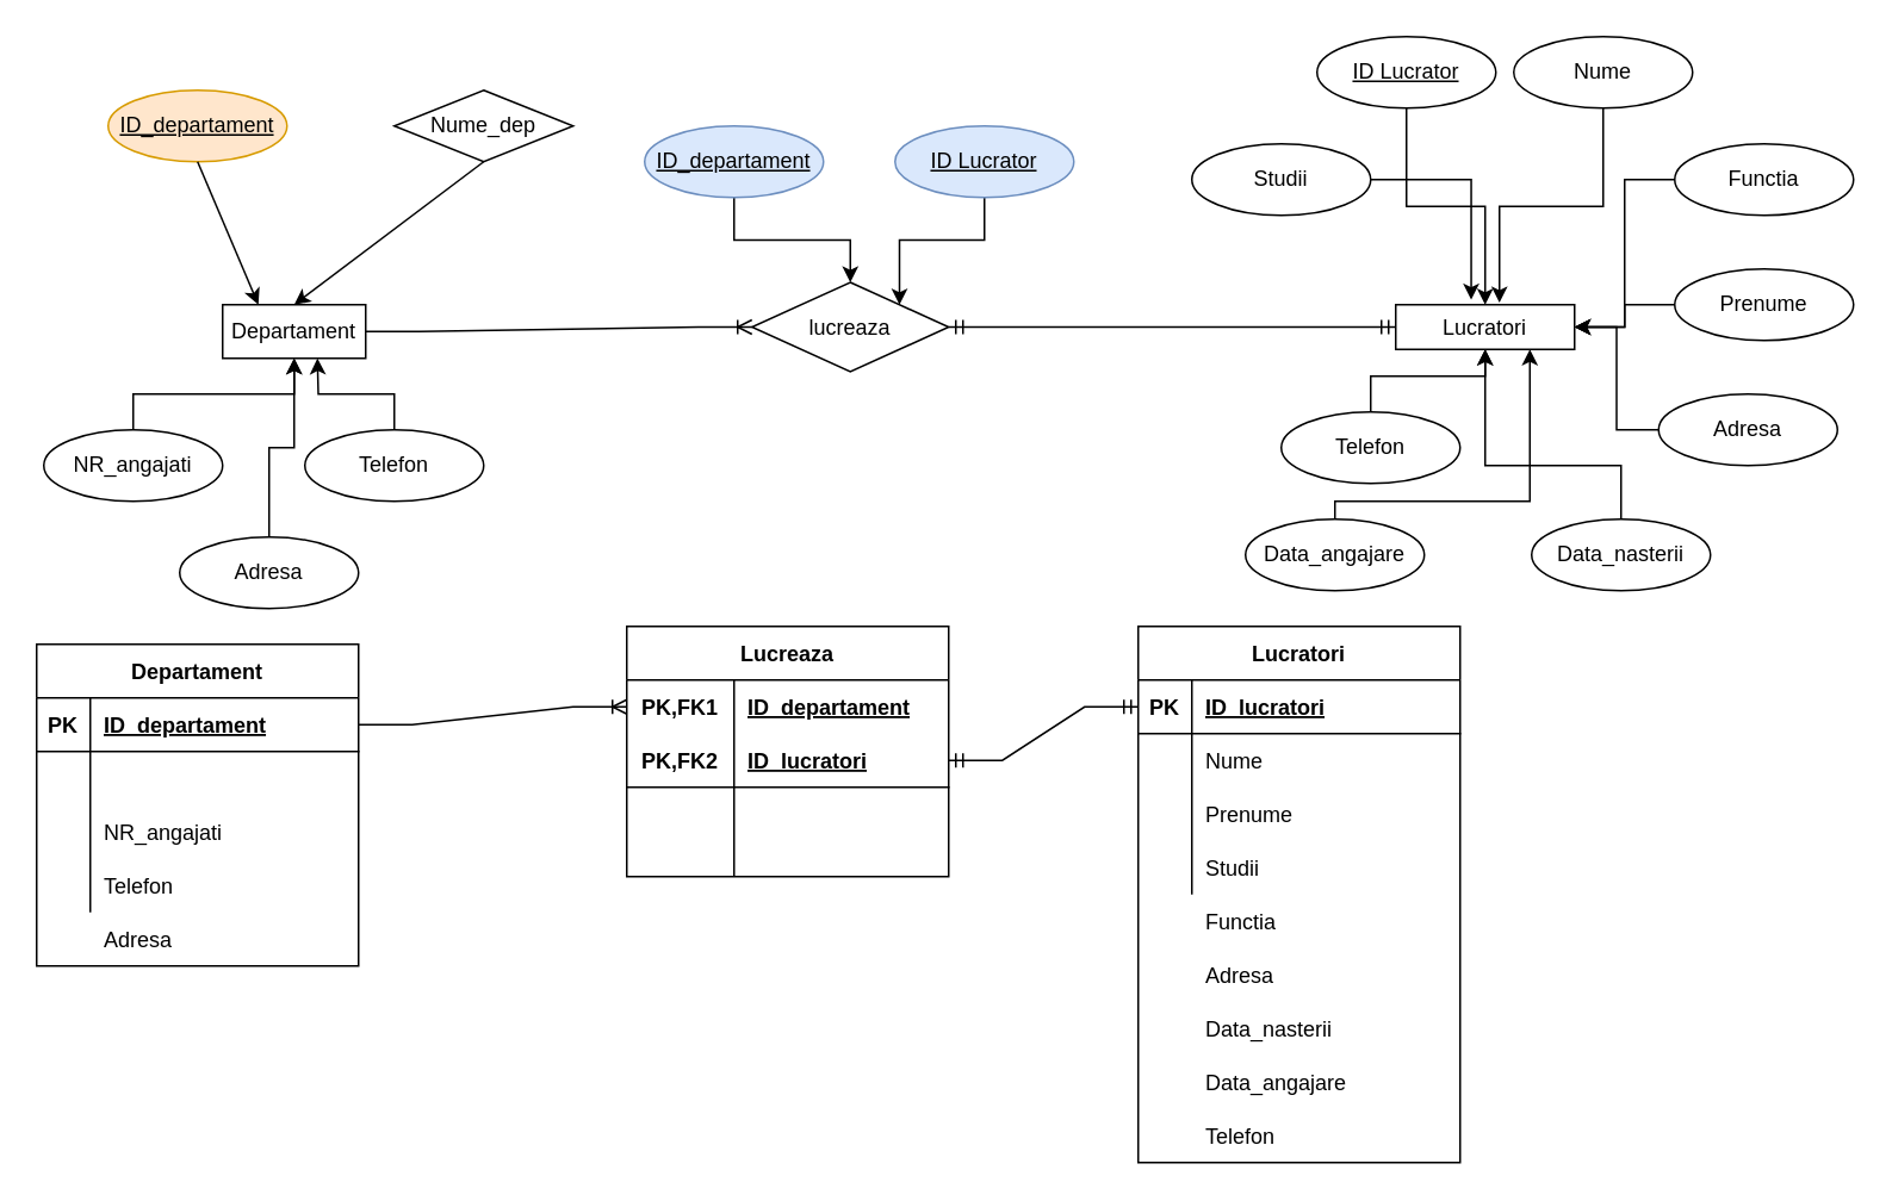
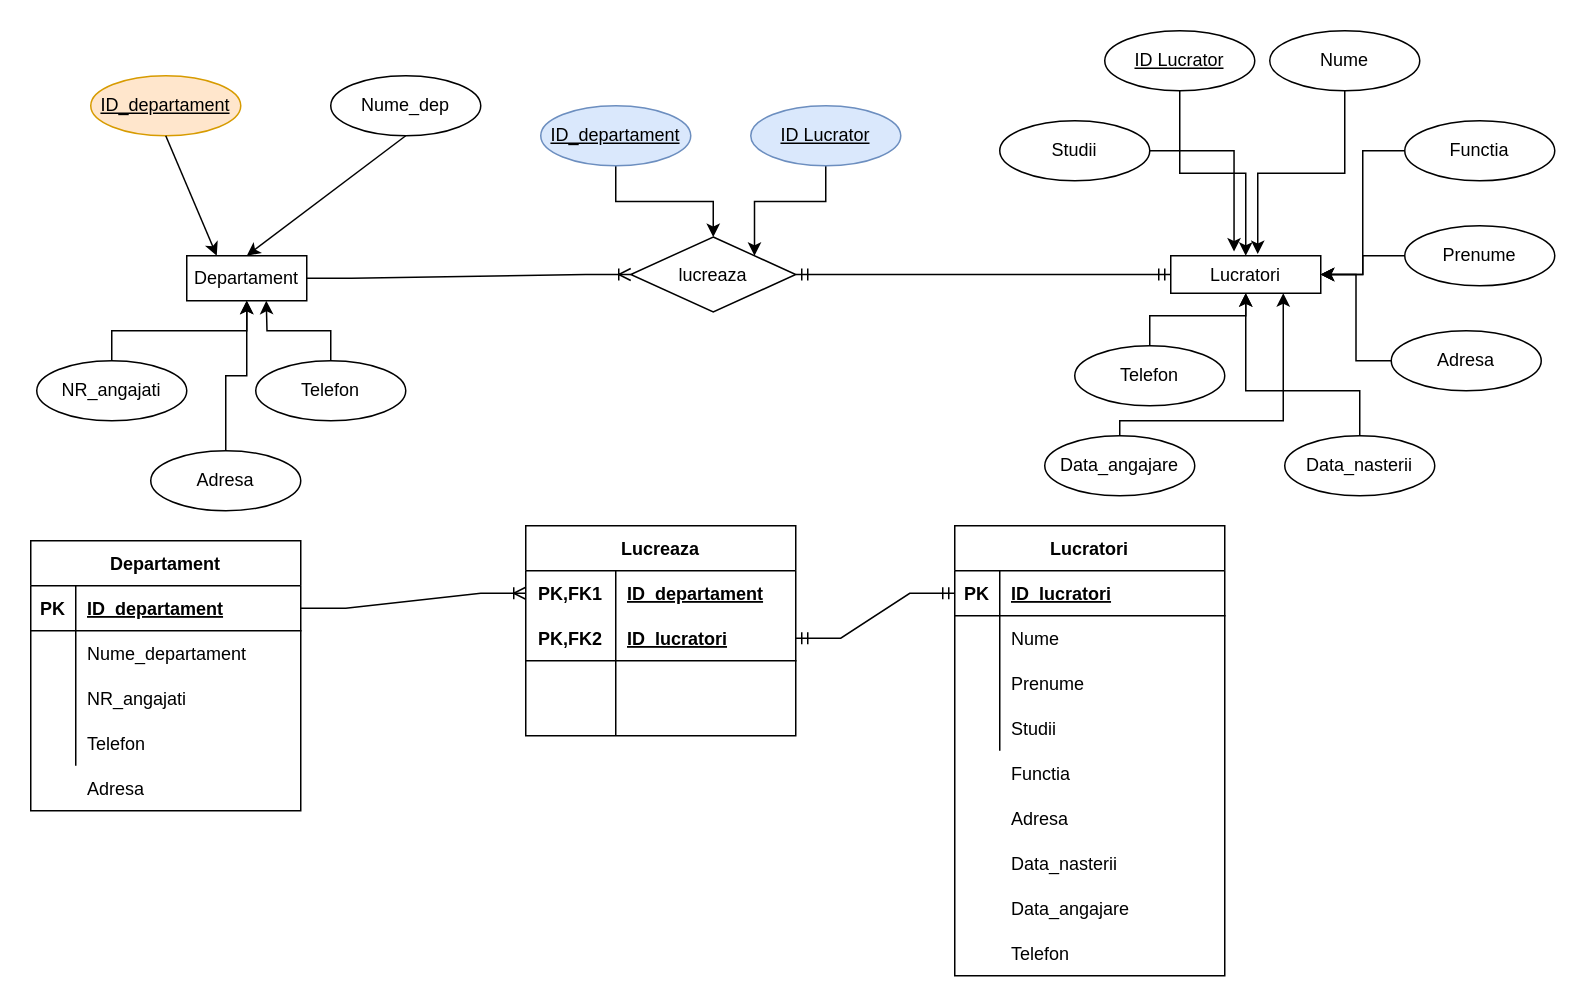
- <mxCell id="8" value="Nume_dep" style="rhombus;whiteSpace=wrap;html=1;align=center;" vertex="1" parent="1"><mxGeometry x="220" y="50" width="100" height="40" as="geometry" /></mxCell>
+ <mxCell id="8" value="Nume_dep" style="ellipse;whiteSpace=wrap;html=1;align=center;" vertex="1" parent="1"><mxGeometry x="220" y="50" width="100" height="40" as="geometry" /></mxCell>
+ <mxCell id="45" value="Nume_departament" style="shape=partialRectangle;connectable=0;fillColor=none;top=0;left=0;bottom=0;right=0;align=left;spacingLeft=6;overflow=hidden;" vertex="1" parent="43"><mxGeometry x="30" width="150" height="30" as="geometry"><mxRectangle width="150" height="30" as="alternateBounds" /></mxGeometry></mxCell>
